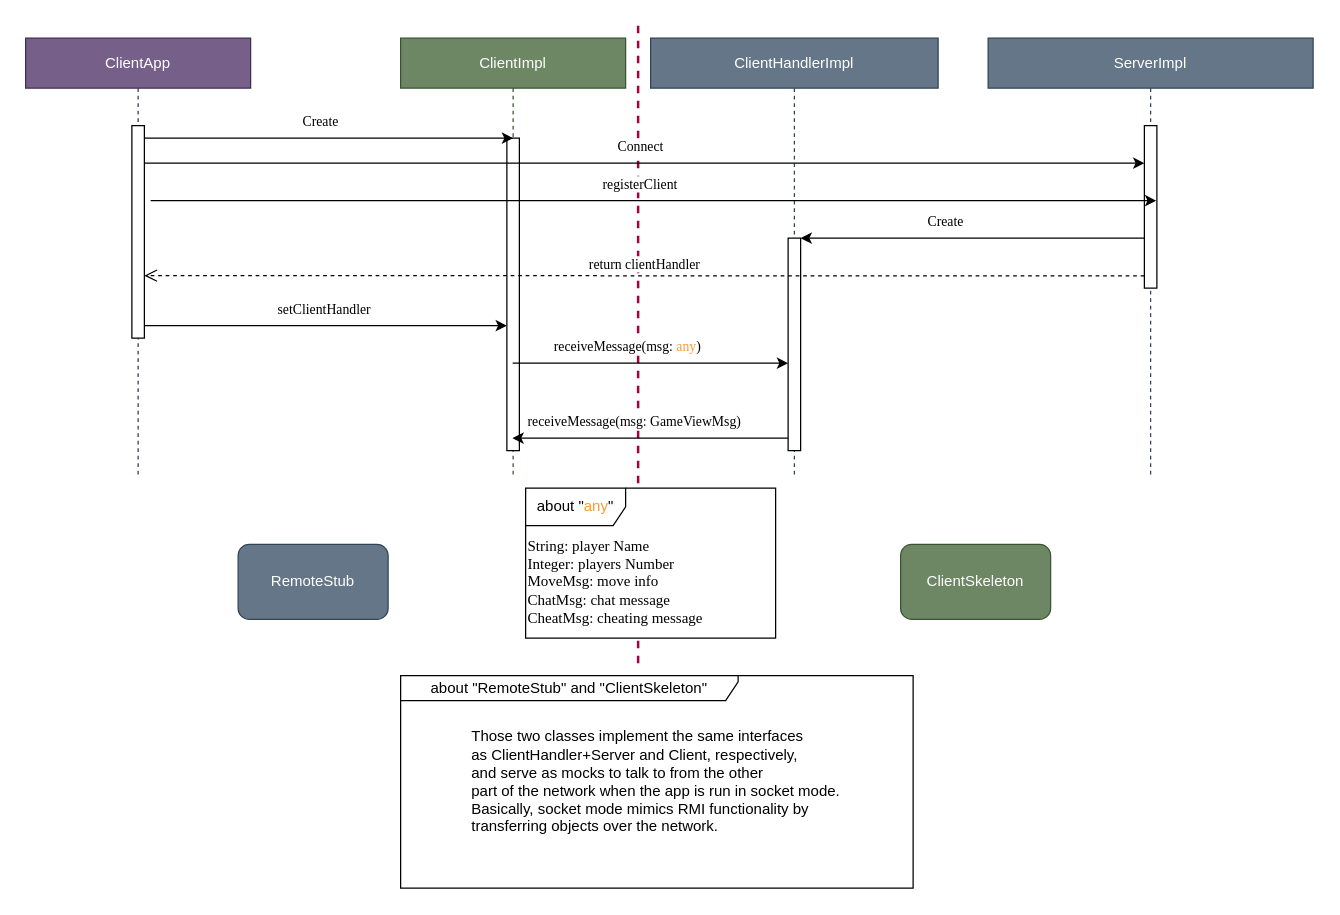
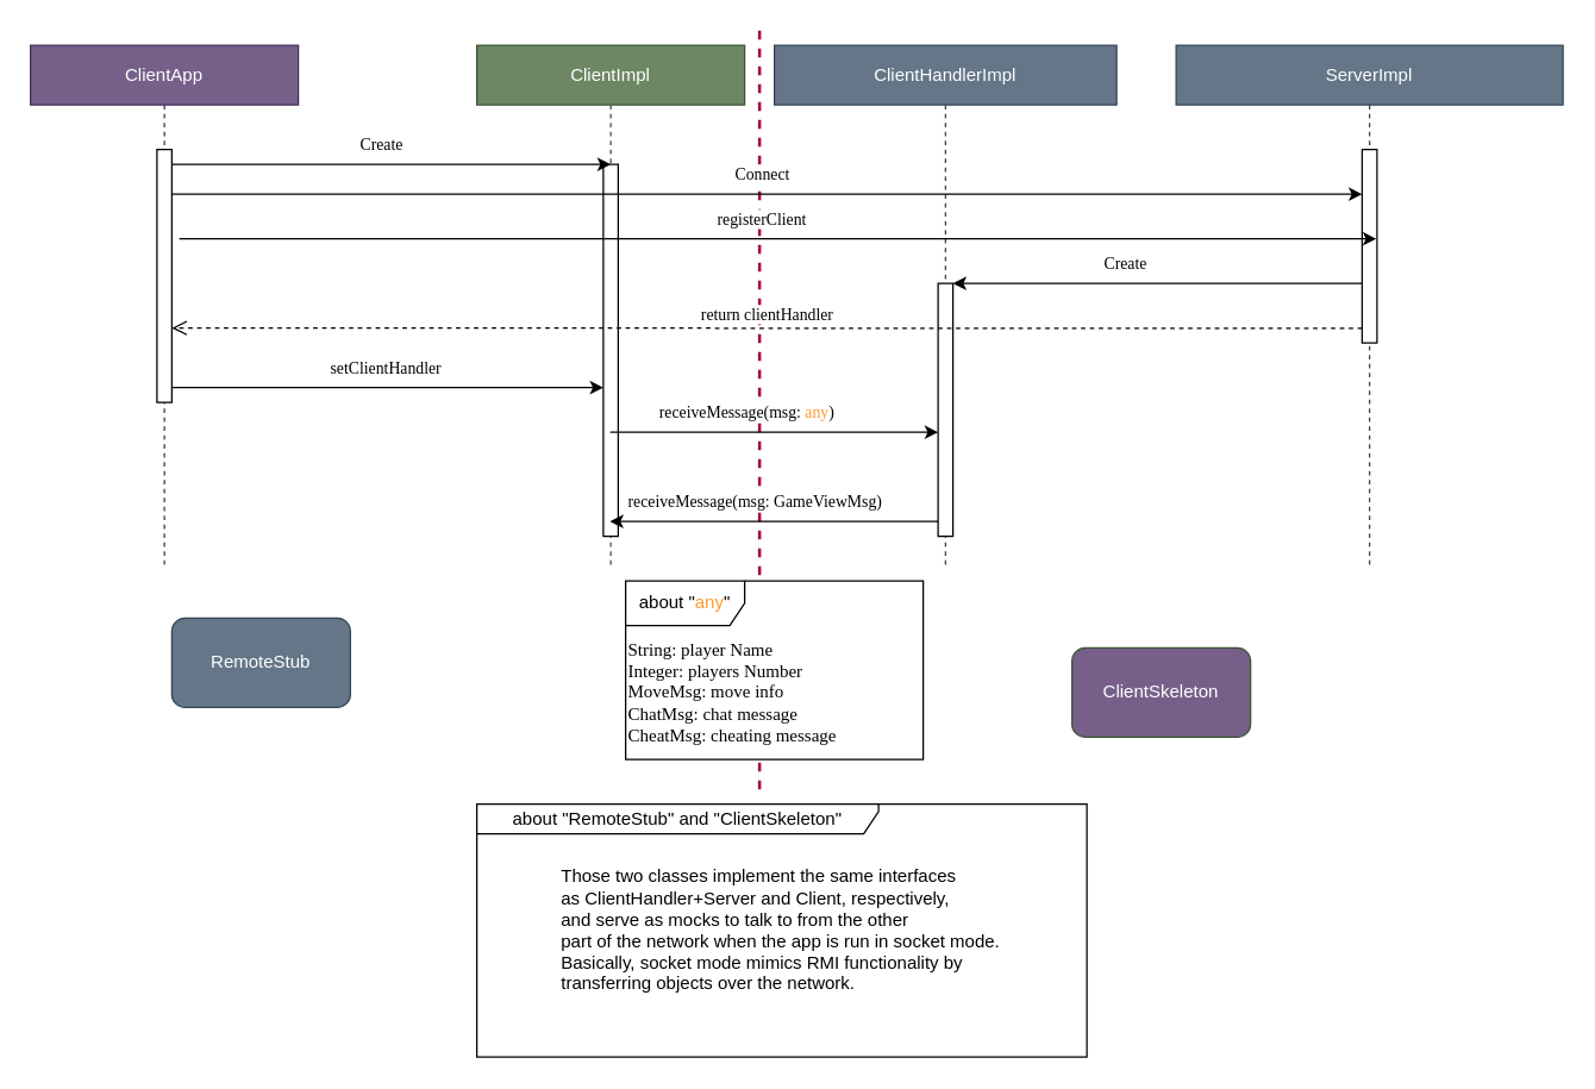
- <mxCell id="28" value="RemoteStub" style="rounded=1;whiteSpace=wrap;html=1;fillColor=#647687;fontColor=#ffffff;strokeColor=#314354;" vertex="1" parent="1"><mxGeometry x="190" y="435" width="120" height="60" as="geometry" /></mxCell>
+ <mxCell id="28" value="RemoteStub" style="rounded=1;whiteSpace=wrap;html=1;fillColor=#647687;fontColor=#ffffff;strokeColor=#314354;" vertex="1" parent="1"><mxGeometry x="115" y="415" width="120" height="60" as="geometry" /></mxCell>
- <mxCell id="29" value="&lt;div&gt;ClientSkeleton&lt;/div&gt;" style="rounded=1;whiteSpace=wrap;html=1;fillColor=#6d8764;fontColor=#ffffff;strokeColor=#3A5431;" vertex="1" parent="1"><mxGeometry x="720" y="435" width="120" height="60" as="geometry" /></mxCell>
+ <mxCell id="29" value="&lt;div&gt;ClientSkeleton&lt;/div&gt;" style="rounded=1;whiteSpace=wrap;html=1;fillColor=#76608a;fontColor=#ffffff;strokeColor=#3A5431;" vertex="1" parent="1"><mxGeometry x="720" y="435" width="120" height="60" as="geometry" /></mxCell>
